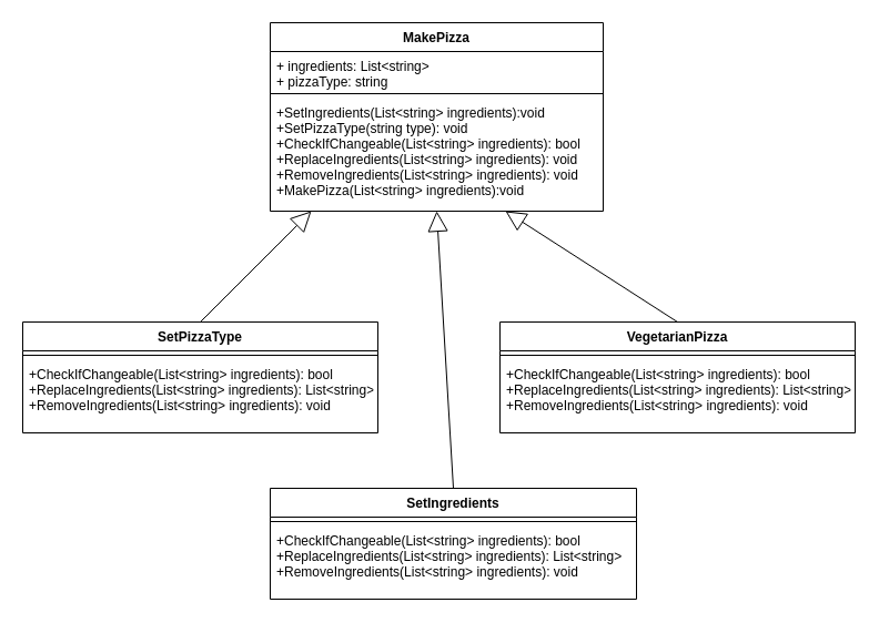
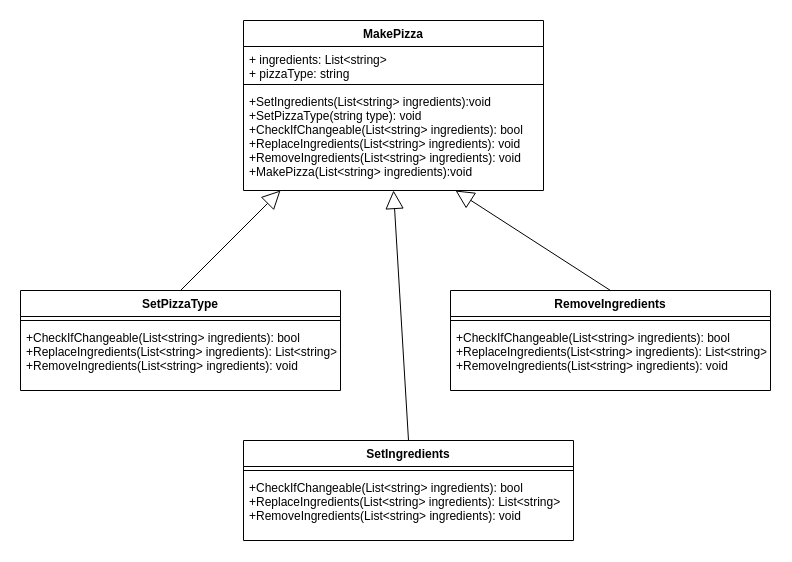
- <mxCell id="9" value="VegetarianPizza" style="swimlane;fontStyle=1;align=center;verticalAlign=top;childLayout=stackLayout;horizontal=1;startSize=26;horizontalStack=0;resizeParent=1;resizeParentMax=0;resizeLast=0;collapsible=1;marginBottom=0;" parent="1" vertex="1"><mxGeometry x="450" y="290" width="320" height="100" as="geometry" /></mxCell>
+ <mxCell id="9" value="RemoveIngredients" style="swimlane;fontStyle=1;align=center;verticalAlign=top;childLayout=stackLayout;horizontal=1;startSize=26;horizontalStack=0;resizeParent=1;resizeParentMax=0;resizeLast=0;collapsible=1;marginBottom=0;" parent="1" vertex="1"><mxGeometry x="450" y="290" width="320" height="100" as="geometry" /></mxCell>
